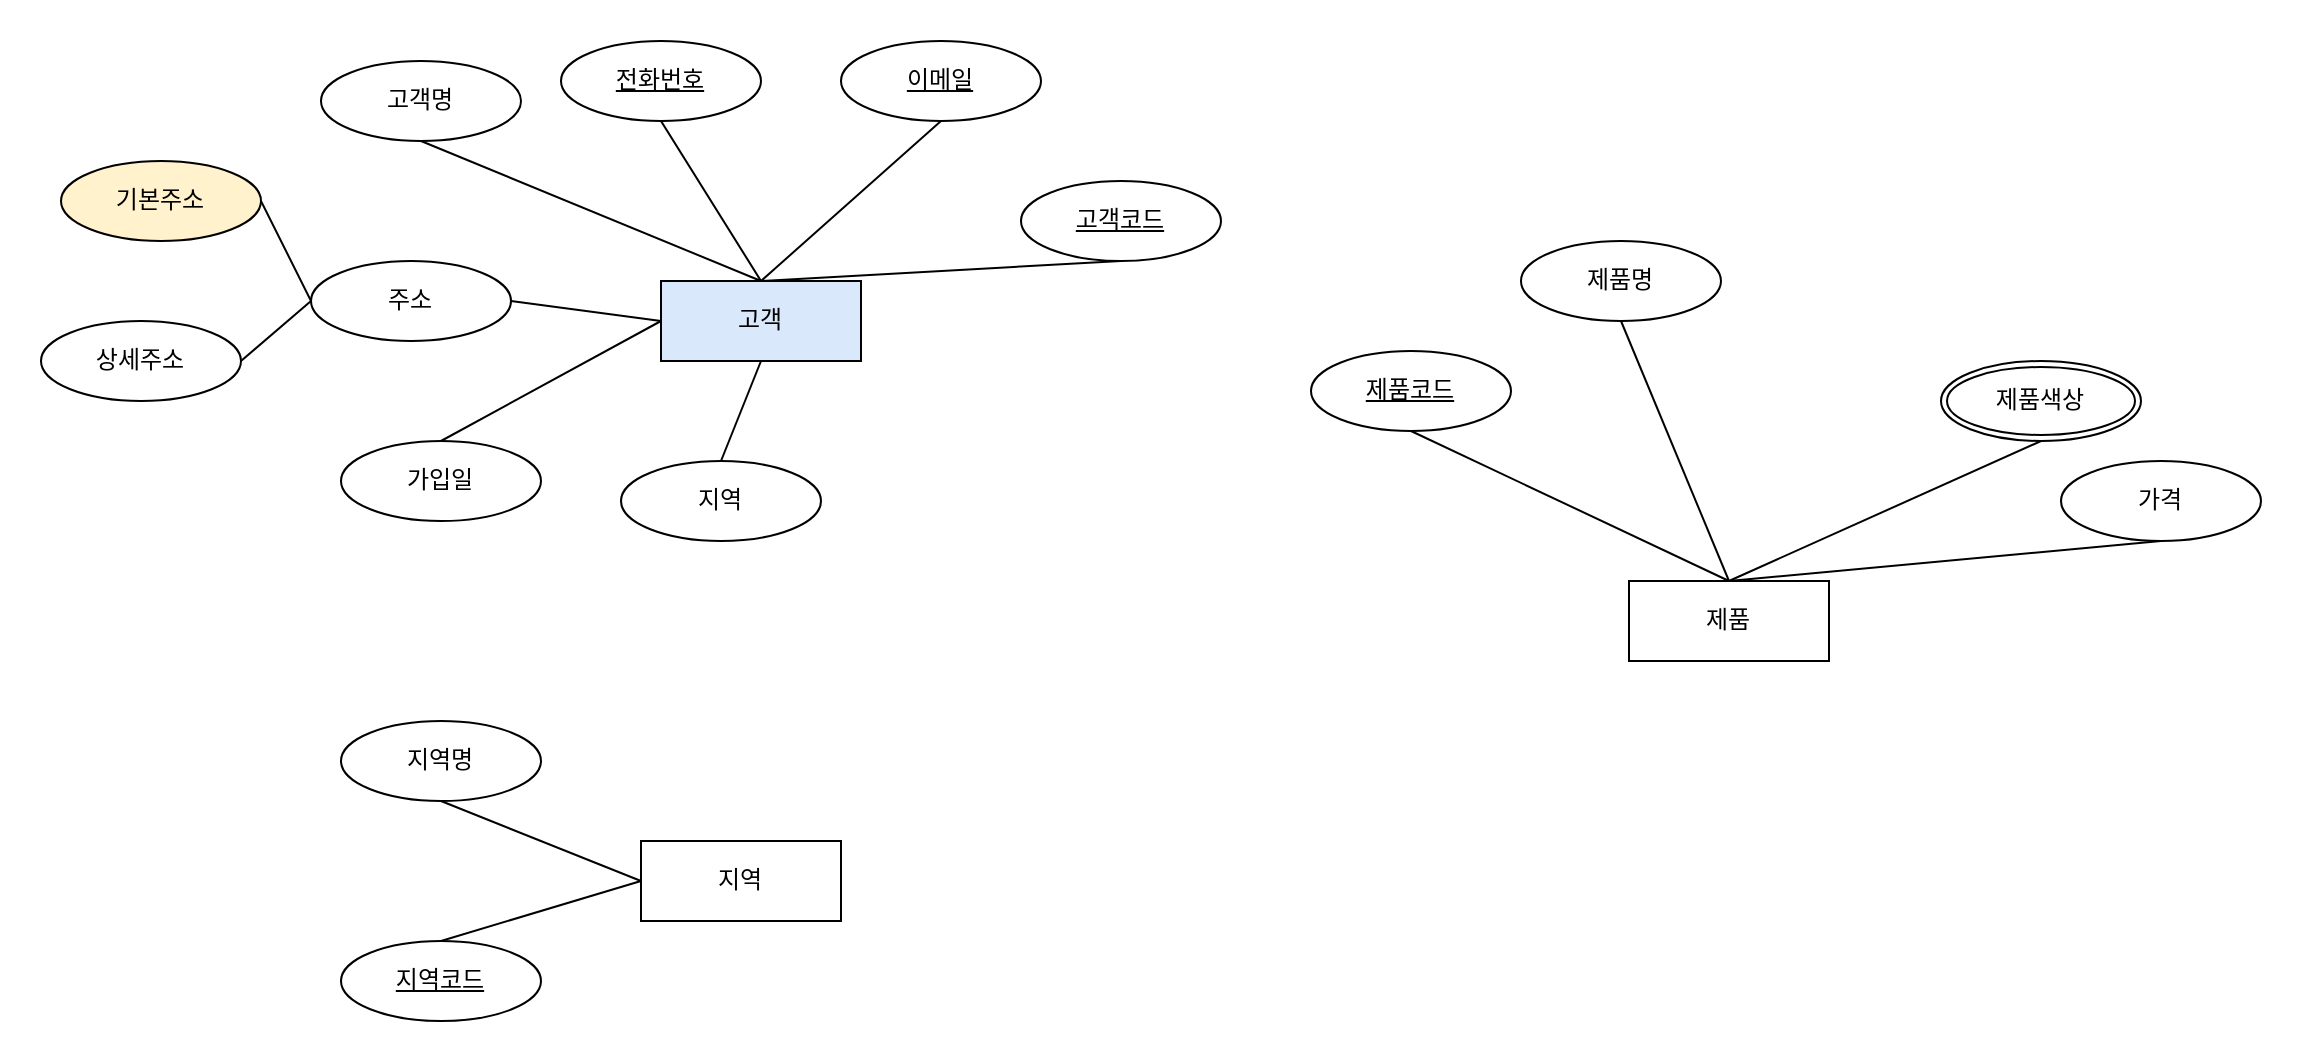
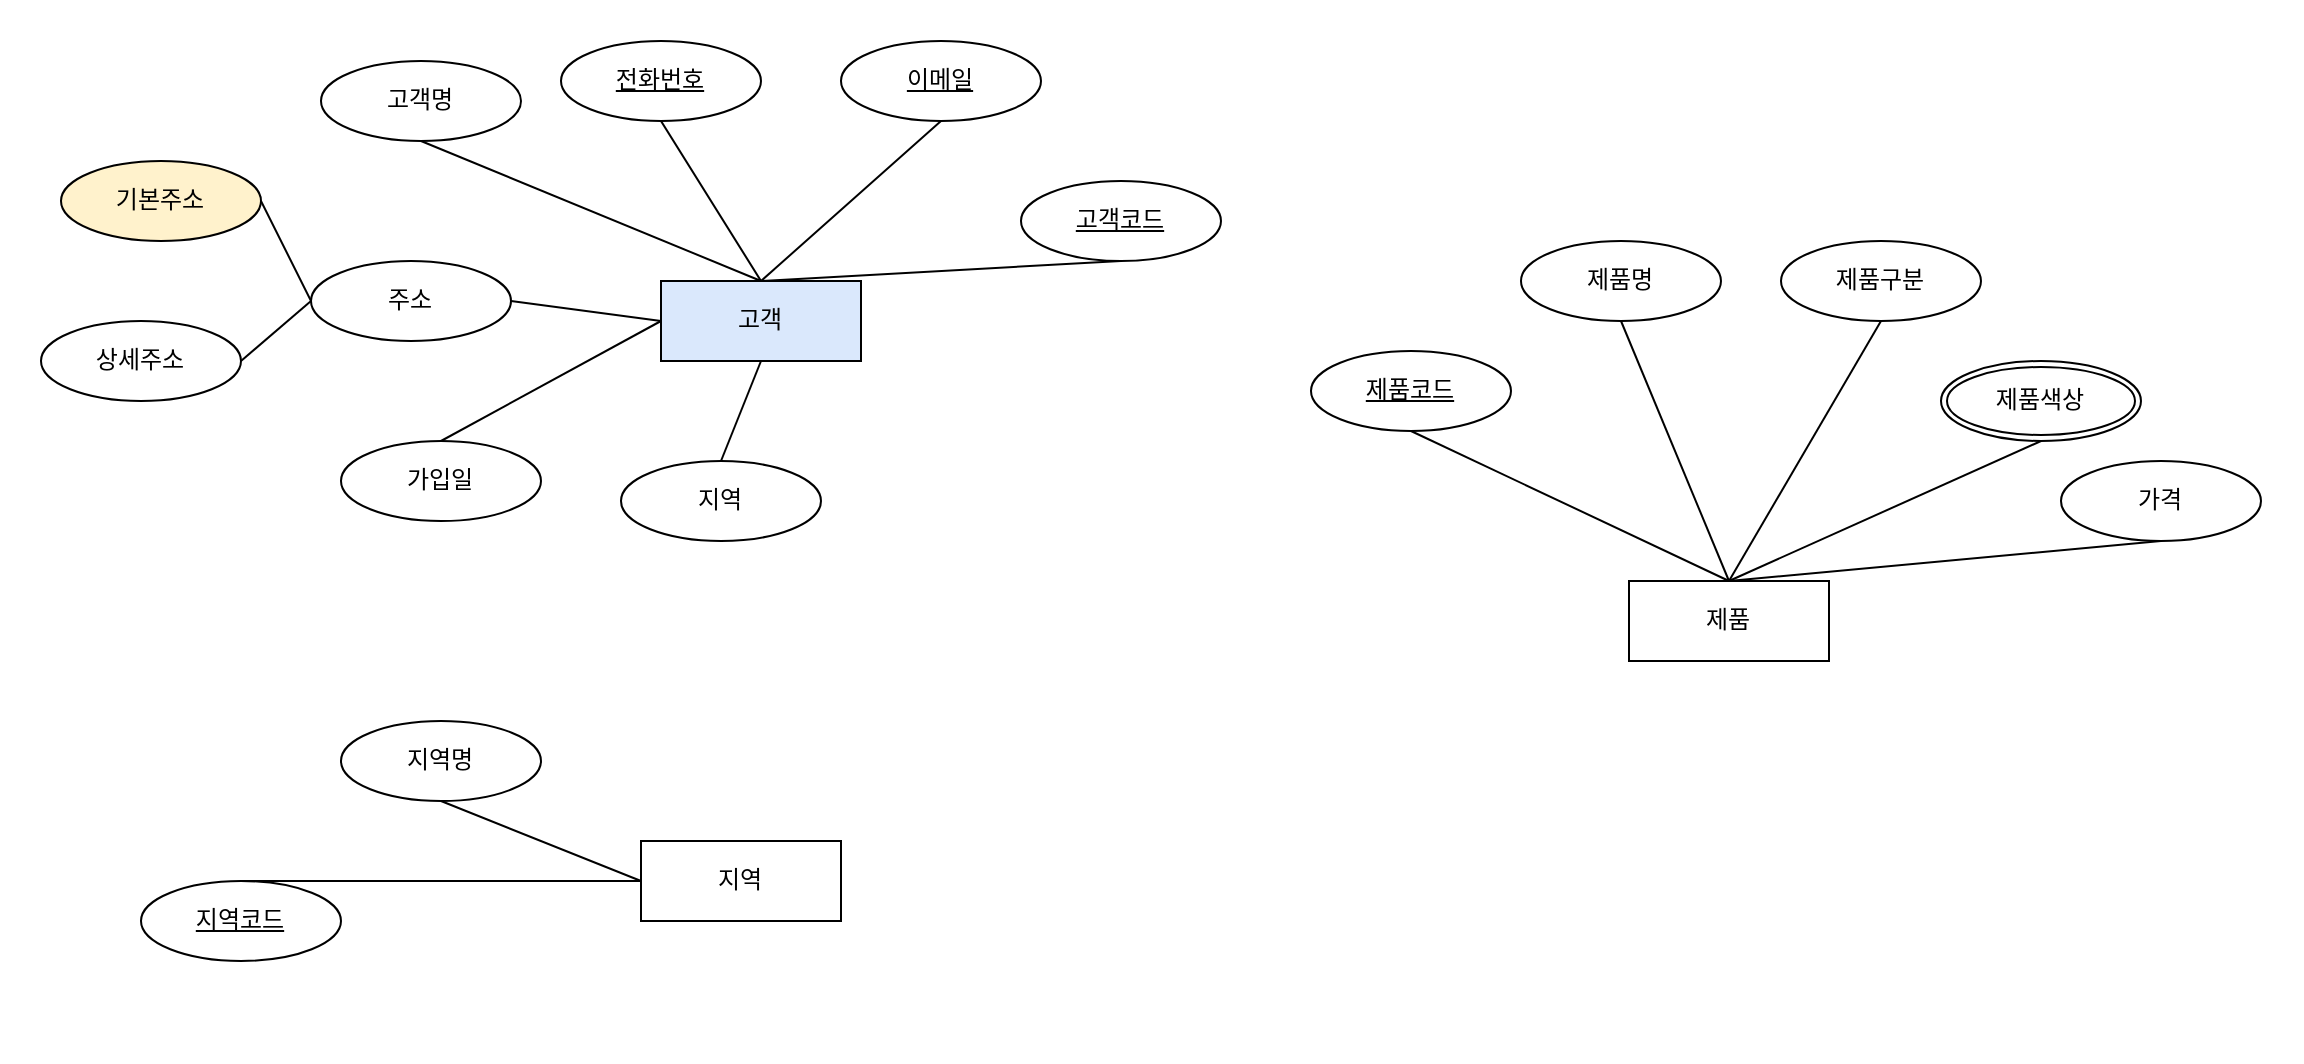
+ <mxCell id="6" value="제품구분" style="ellipse;whiteSpace=wrap;html=1;align=center;" vertex="1" parent="1"><mxGeometry x="890" y="120" width="100" height="40" as="geometry" /></mxCell>
+ <mxCell id="10" value="" style="endArrow=none;html=1;rounded=0;exitX=0.5;exitY=1;exitDx=0;exitDy=0;entryX=0.5;entryY=0;entryDx=0;entryDy=0;" edge="1" parent="1" source="6" target="2"><mxGeometry relative="1" as="geometry"><mxPoint x="730" y="240" as="sourcePoint" /><mxPoint x="890" y="240" as="targetPoint" /></mxGeometry></mxCell>
- <mxCell id="34" value="지역코드" style="ellipse;whiteSpace=wrap;html=1;align=center;fontStyle=4;" vertex="1" parent="1"><mxGeometry x="170" y="470" width="100" height="40" as="geometry" /></mxCell>
+ <mxCell id="34" value="지역코드" style="ellipse;whiteSpace=wrap;html=1;align=center;fontStyle=4;" vertex="1" parent="1"><mxGeometry x="70" y="440" width="100" height="40" as="geometry" /></mxCell>
